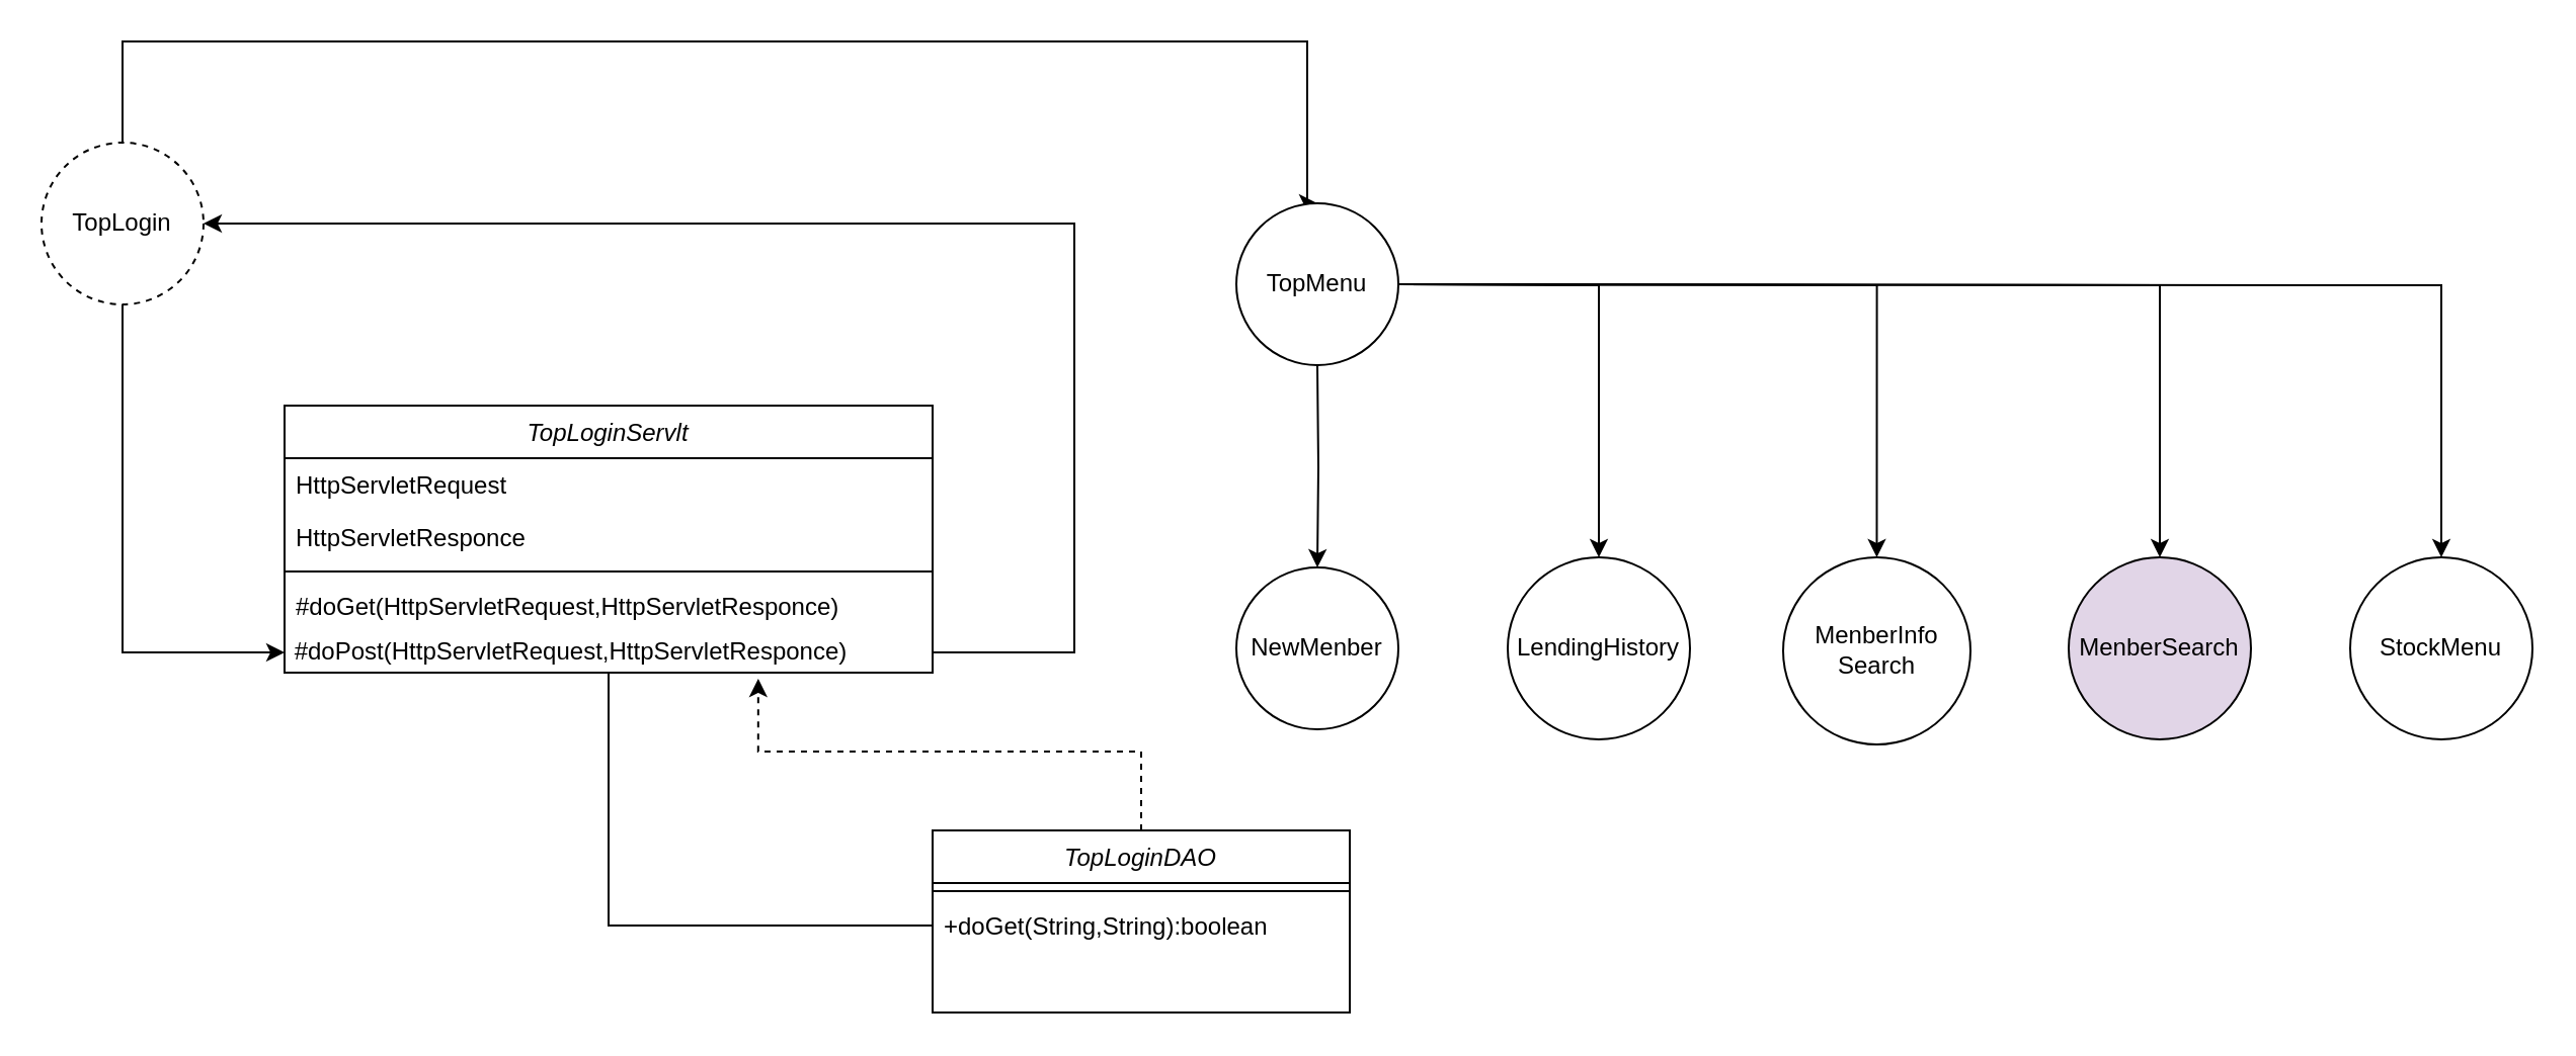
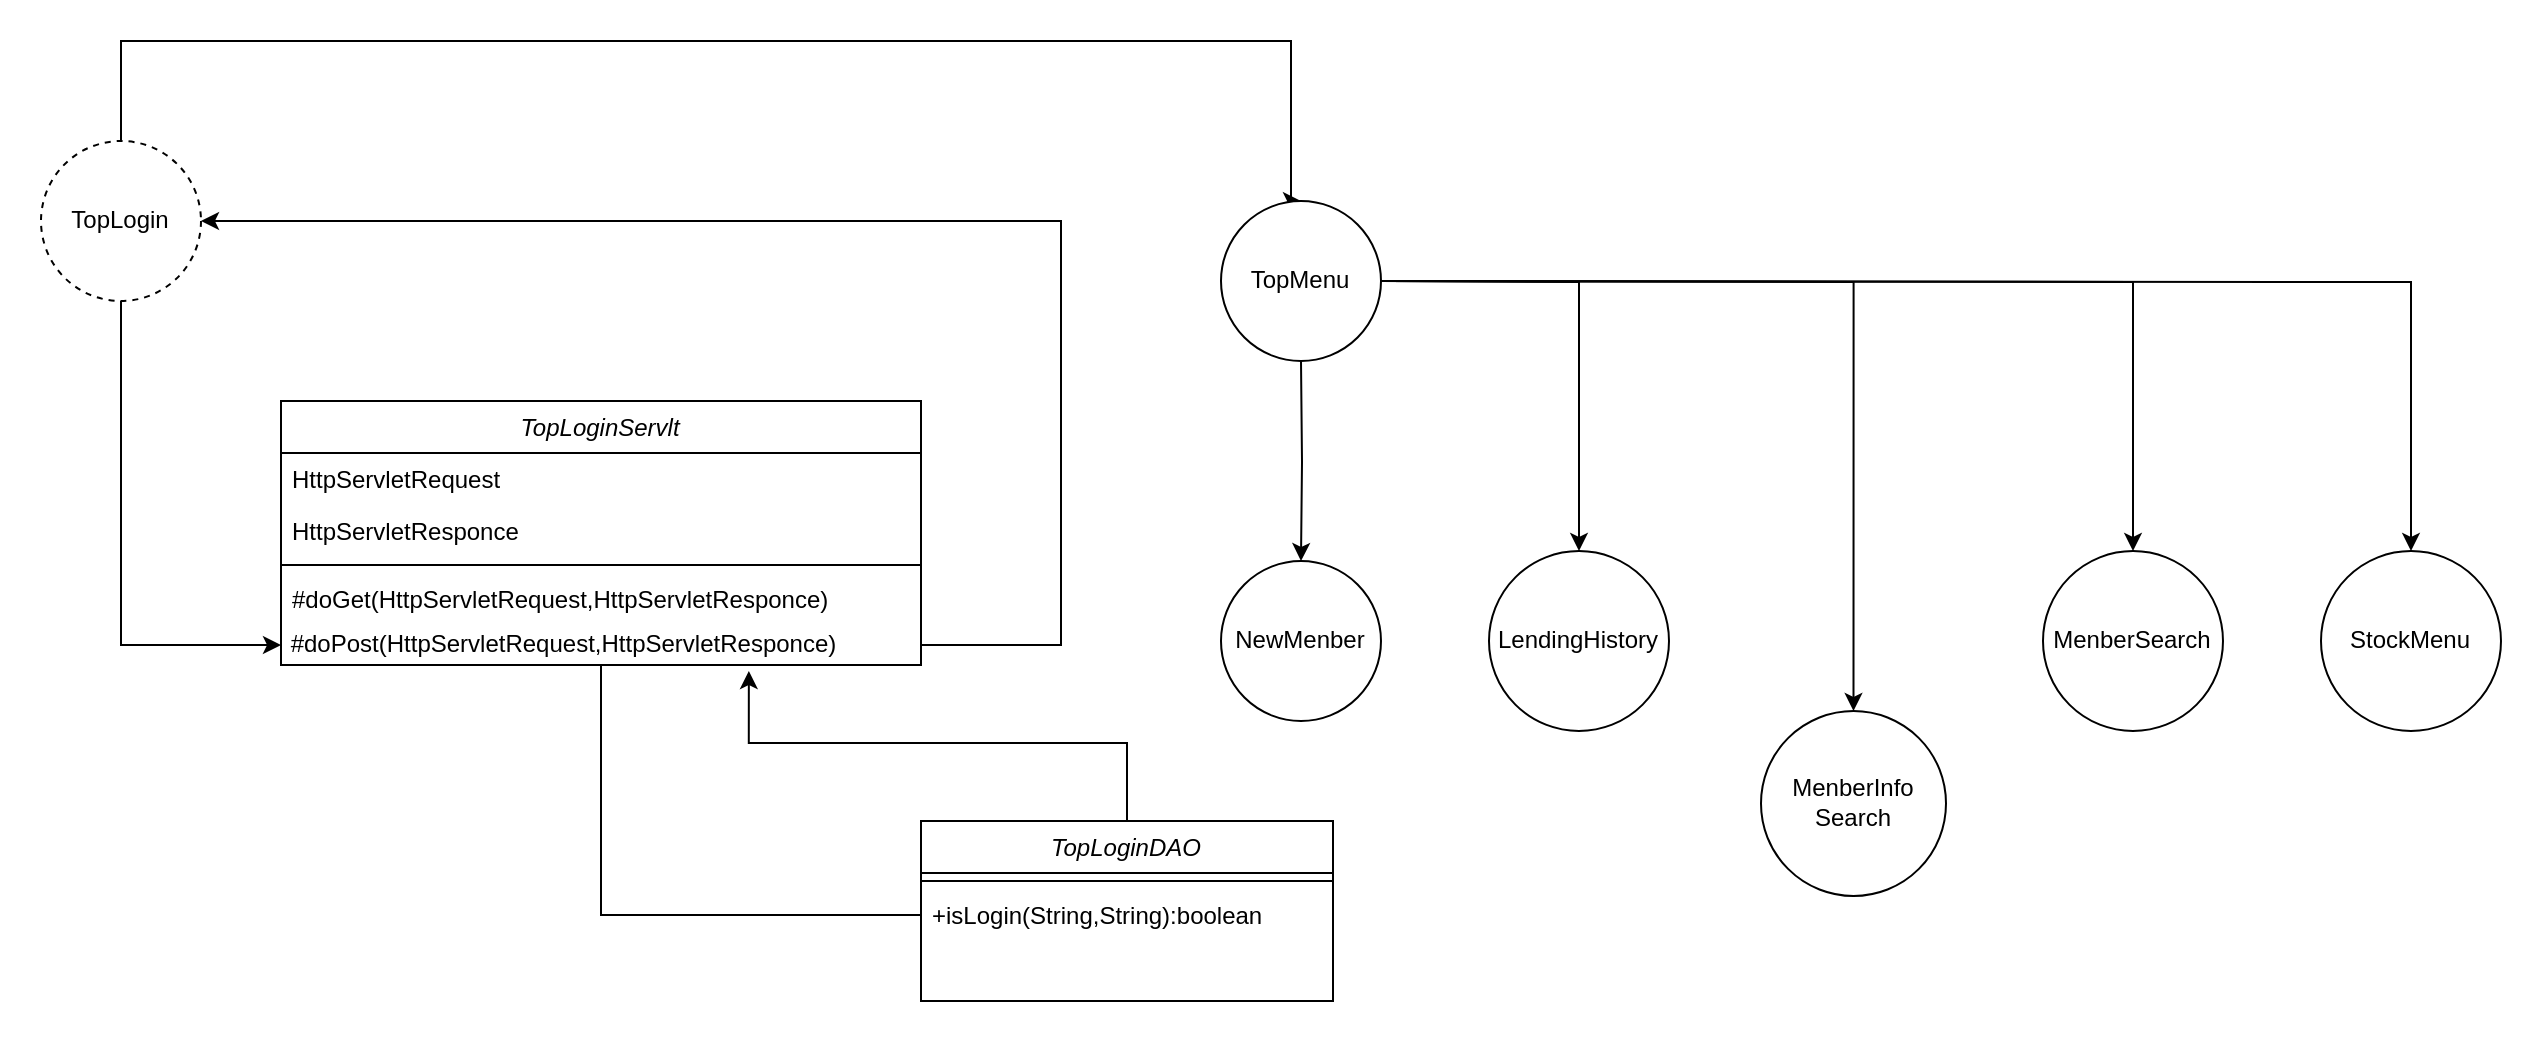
- <mxCell id="23" value="MenberSearch" style="ellipse;whiteSpace=wrap;html=1;aspect=fixed;verticalAlign=middle;fillColor=#e1d5e7;" parent="1" vertex="1"><mxGeometry x="1021" y="275" width="90" height="90" as="geometry" /></mxCell>
+ <mxCell id="23" value="MenberSearch" style="ellipse;whiteSpace=wrap;html=1;aspect=fixed;verticalAlign=middle;" parent="1" vertex="1"><mxGeometry x="1021" y="275" width="90" height="90" as="geometry" /></mxCell>
- <mxCell id="25" value="MenberInfo&lt;br&gt;Search" style="ellipse;whiteSpace=wrap;html=1;aspect=fixed;verticalAlign=middle;" parent="1" vertex="1"><mxGeometry x="880" y="275" width="92.5" height="92.5" as="geometry" /></mxCell>
+ <mxCell id="25" value="MenberInfo&lt;br&gt;Search" style="ellipse;whiteSpace=wrap;html=1;aspect=fixed;verticalAlign=middle;" parent="1" vertex="1"><mxGeometry x="880" y="355" width="92.5" height="92.5" as="geometry" /></mxCell>
- <mxCell id="11" style="edgeStyle=orthogonalEdgeStyle;rounded=0;orthogonalLoop=1;jettySize=auto;html=1;entryX=0.731;entryY=1.15;entryDx=0;entryDy=0;entryPerimeter=0;dashed=1;" parent="1" source="12" target="7" edge="1"><mxGeometry relative="1" as="geometry" /></mxCell>
+ <mxCell id="11" style="edgeStyle=orthogonalEdgeStyle;rounded=0;orthogonalLoop=1;jettySize=auto;html=1;entryX=0.731;entryY=1.15;entryDx=0;entryDy=0;entryPerimeter=0;" parent="1" source="12" target="7" edge="1"><mxGeometry relative="1" as="geometry" /></mxCell>
- <mxCell id="14" value="+doGet(String,String):boolean" style="text;align=left;verticalAlign=top;spacingLeft=4;spacingRight=4;overflow=hidden;rotatable=0;points=[[0,0.5],[1,0.5]];portConstraint=eastwest;" parent="12" vertex="1"><mxGeometry y="34" width="206" height="26" as="geometry" /></mxCell>
+ <mxCell id="14" value="+isLogin(String,String):boolean" style="text;align=left;verticalAlign=top;spacingLeft=4;spacingRight=4;overflow=hidden;rotatable=0;points=[[0,0.5],[1,0.5]];portConstraint=eastwest;" parent="12" vertex="1"><mxGeometry y="34" width="206" height="26" as="geometry" /></mxCell>
